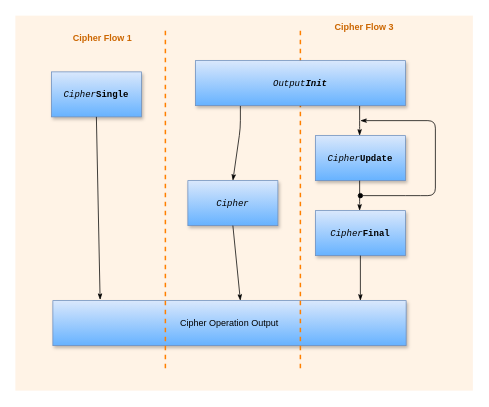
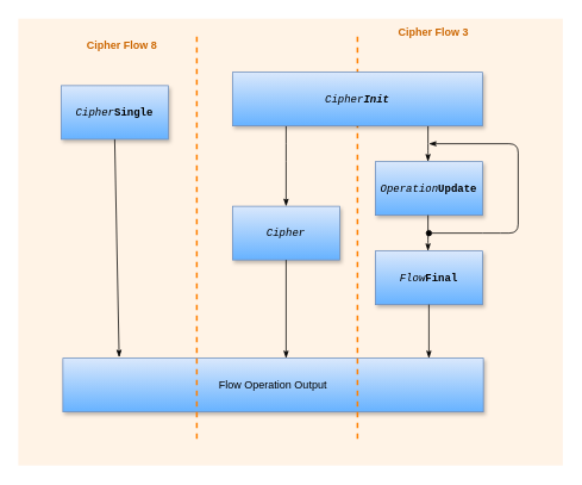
- <mxCell id="18" value="&lt;b&gt;&lt;font color=&quot;#cc6600&quot;&gt;Cipher Flow 1&lt;/font&gt;&lt;/b&gt;" style="text;html=1;strokeColor=none;fillColor=none;align=center;verticalAlign=middle;whiteSpace=wrap;rounded=0;shadow=1;glass=0;" vertex="1" parent="1"><mxGeometry x="93" y="40" width="87" height="20" as="geometry" /></mxCell>
+ <mxCell id="18" value="&lt;b&gt;&lt;font color=&quot;#cc6600&quot;&gt;Cipher Flow 8&lt;/font&gt;&lt;/b&gt;" style="text;html=1;strokeColor=none;fillColor=none;align=center;verticalAlign=middle;whiteSpace=wrap;rounded=0;shadow=1;glass=0;" vertex="1" parent="1"><mxGeometry x="93" y="40" width="87" height="20" as="geometry" /></mxCell>
- <mxCell id="17" value="&lt;font face=&quot;Courier New&quot;&gt;&lt;i&gt;Output&lt;b&gt;Init&lt;/b&gt;&lt;/i&gt;&lt;/font&gt;" style="rounded=0;whiteSpace=wrap;html=1;fillColor=#dae8fc;strokeColor=#6c8ebf;gradientColor=#66B2FF;shadow=1;" vertex="1" parent="1"><mxGeometry x="260" y="80" width="280" height="60" as="geometry" /></mxCell>
+ <mxCell id="17" value="&lt;font face=&quot;Courier New&quot;&gt;&lt;i&gt;Cipher&lt;b&gt;Init&lt;/b&gt;&lt;/i&gt;&lt;/font&gt;" style="rounded=0;whiteSpace=wrap;html=1;fillColor=#dae8fc;strokeColor=#6c8ebf;gradientColor=#66B2FF;shadow=1;" vertex="1" parent="1"><mxGeometry x="260" y="80" width="280" height="60" as="geometry" /></mxCell>
- <mxCell id="5" value="&lt;font face=&quot;Courier New&quot;&gt;&lt;span style=&quot;font-style: italic&quot;&gt;Cipher&lt;/span&gt;&lt;b&gt;Update&lt;/b&gt;&lt;/font&gt;" style="rounded=0;whiteSpace=wrap;html=1;fillColor=#dae8fc;strokeColor=#6c8ebf;gradientColor=#66B2FF;shadow=1;" vertex="1" parent="1"><mxGeometry x="420" y="180" width="120" height="60" as="geometry" /></mxCell>
+ <mxCell id="5" value="&lt;font face=&quot;Courier New&quot;&gt;&lt;span style=&quot;font-style: italic&quot;&gt;Operation&lt;/span&gt;&lt;b&gt;Update&lt;/b&gt;&lt;/font&gt;" style="rounded=0;whiteSpace=wrap;html=1;fillColor=#dae8fc;strokeColor=#6c8ebf;gradientColor=#66B2FF;shadow=1;" vertex="1" parent="1"><mxGeometry x="420" y="180" width="120" height="60" as="geometry" /></mxCell>
- <mxCell id="4" value="&lt;font face=&quot;Courier New&quot;&gt;&lt;i&gt;Cipher&lt;/i&gt;&lt;/font&gt;" style="rounded=0;whiteSpace=wrap;html=1;fillColor=#dae8fc;strokeColor=#6c8ebf;gradientColor=#66B2FF;shadow=1;" vertex="1" parent="1"><mxGeometry x="250" y="240" width="120" height="60" as="geometry" /></mxCell>
+ <mxCell id="4" value="&lt;font face=&quot;Courier New&quot;&gt;&lt;i&gt;Cipher&lt;/i&gt;&lt;/font&gt;" style="rounded=0;whiteSpace=wrap;html=1;fillColor=#dae8fc;strokeColor=#6c8ebf;gradientColor=#66B2FF;shadow=1;" vertex="1" parent="1"><mxGeometry x="260" y="230" width="120" height="60" as="geometry" /></mxCell>
- <mxCell id="6" value="&lt;font face=&quot;Courier New&quot;&gt;&lt;i&gt;Cipher&lt;/i&gt;&lt;b&gt;Final&lt;/b&gt;&lt;/font&gt;" style="rounded=0;whiteSpace=wrap;html=1;fillColor=#dae8fc;strokeColor=#6c8ebf;gradientColor=#66B2FF;shadow=1;" vertex="1" parent="1"><mxGeometry x="420" y="280" width="120" height="60" as="geometry" /></mxCell>
+ <mxCell id="6" value="&lt;font face=&quot;Courier New&quot;&gt;&lt;i&gt;Flow&lt;/i&gt;&lt;b&gt;Final&lt;/b&gt;&lt;/font&gt;" style="rounded=0;whiteSpace=wrap;html=1;fillColor=#dae8fc;strokeColor=#6c8ebf;gradientColor=#66B2FF;shadow=1;" vertex="1" parent="1"><mxGeometry x="420" y="280" width="120" height="60" as="geometry" /></mxCell>
- <mxCell id="7" value="&lt;p&gt;Cipher Operation Output&lt;/p&gt;" style="rounded=0;whiteSpace=wrap;html=1;fillColor=#dae8fc;strokeColor=#6c8ebf;gradientColor=#66B2FF;shadow=1;" vertex="1" parent="1"><mxGeometry x="70" y="400" width="471" height="60" as="geometry" /></mxCell>
+ <mxCell id="7" value="&lt;p&gt;Flow Operation Output&lt;/p&gt;" style="rounded=0;whiteSpace=wrap;html=1;fillColor=#dae8fc;strokeColor=#6c8ebf;gradientColor=#66B2FF;shadow=1;" vertex="1" parent="1"><mxGeometry x="70" y="400" width="471" height="60" as="geometry" /></mxCell>
